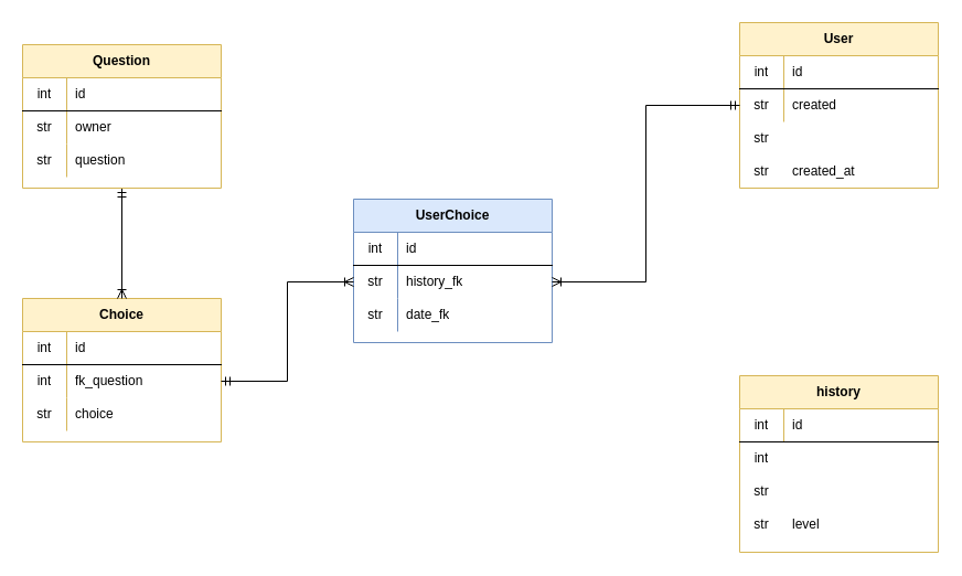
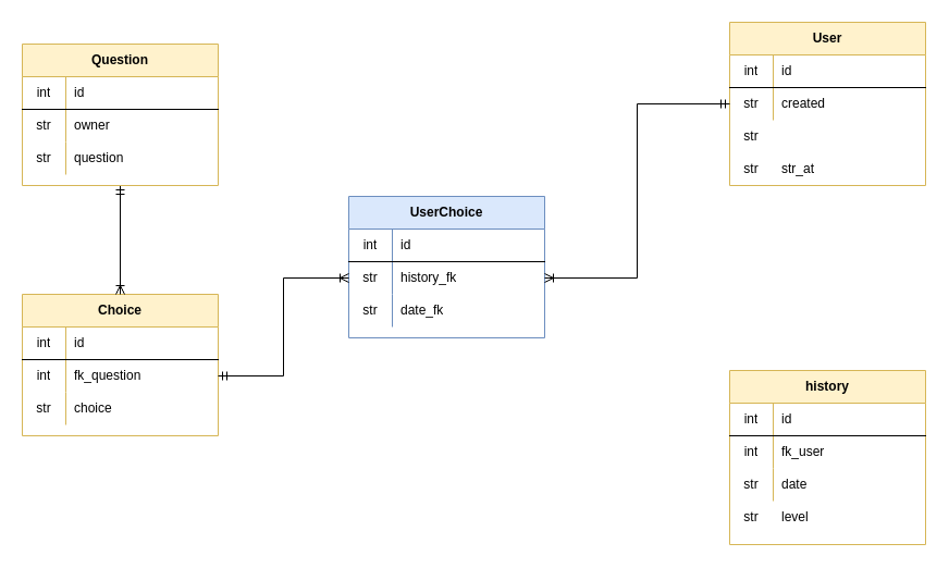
- <mxCell id="11" value="created_at" style="shape=partialRectangle;html=1;whiteSpace=wrap;connectable=0;fillColor=none;top=0;left=0;bottom=0;right=0;align=left;spacingLeft=6;overflow=hidden;" vertex="1" parent="1"><mxGeometry x="710" y="140" width="140" height="30" as="geometry" /></mxCell>
+ <mxCell id="11" value="str_at" style="shape=partialRectangle;html=1;whiteSpace=wrap;connectable=0;fillColor=none;top=0;left=0;bottom=0;right=0;align=left;spacingLeft=6;overflow=hidden;" vertex="1" parent="1"><mxGeometry x="710" y="140" width="140" height="30" as="geometry" /></mxCell>
+ <mxCell id="39" value="fk_user" style="shape=partialRectangle;html=1;whiteSpace=wrap;connectable=0;fillColor=none;top=0;left=0;bottom=0;right=0;align=left;spacingLeft=6;overflow=hidden;" vertex="1" parent="37"><mxGeometry x="40" width="140" height="30" as="geometry" /></mxCell>
+ <mxCell id="42" value="date" style="shape=partialRectangle;html=1;whiteSpace=wrap;connectable=0;fillColor=none;top=0;left=0;bottom=0;right=0;align=left;spacingLeft=6;overflow=hidden;" vertex="1" parent="40"><mxGeometry x="40" width="140" height="30" as="geometry" /></mxCell>
